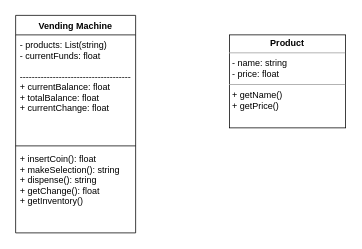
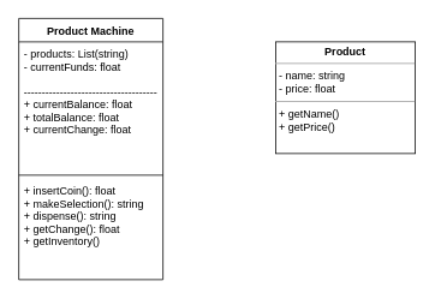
- <mxCell id="2" value="Vending Machine" style="swimlane;fontStyle=1;align=center;verticalAlign=top;childLayout=stackLayout;horizontal=1;startSize=26;horizontalStack=0;resizeParent=1;resizeParentMax=0;resizeLast=0;collapsible=1;marginBottom=0;" vertex="1" parent="1"><mxGeometry x="20" y="20" width="160" height="290" as="geometry" /></mxCell>
+ <mxCell id="2" value="Product Machine" style="swimlane;fontStyle=1;align=center;verticalAlign=top;childLayout=stackLayout;horizontal=1;startSize=26;horizontalStack=0;resizeParent=1;resizeParentMax=0;resizeLast=0;collapsible=1;marginBottom=0;" vertex="1" parent="1"><mxGeometry x="20" y="20" width="160" height="290" as="geometry" /></mxCell>
